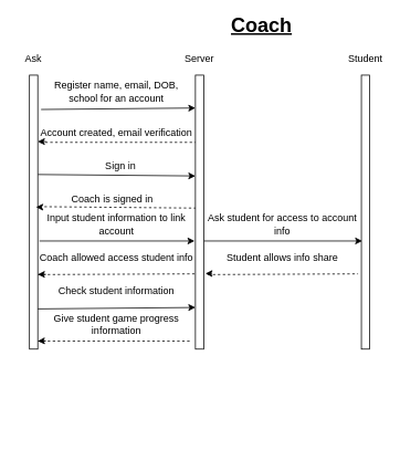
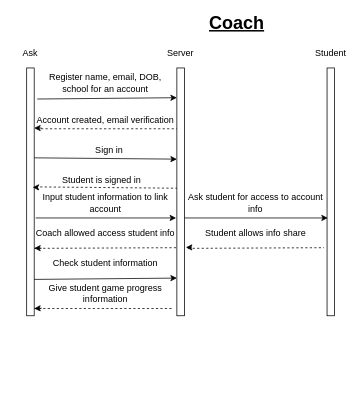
- <mxCell id="11" value="Coach is signed in" style="text;html=1;strokeColor=none;fillColor=none;align=center;verticalAlign=middle;whiteSpace=wrap;rounded=0;" parent="1" vertex="1"><mxGeometry x="35" y="230" width="200" height="20" as="geometry" /></mxCell>
+ <mxCell id="11" value="Student is signed in" style="text;html=1;strokeColor=none;fillColor=none;align=center;verticalAlign=middle;whiteSpace=wrap;rounded=0;" parent="1" vertex="1"><mxGeometry x="35" y="230" width="200" height="20" as="geometry" /></mxCell>
